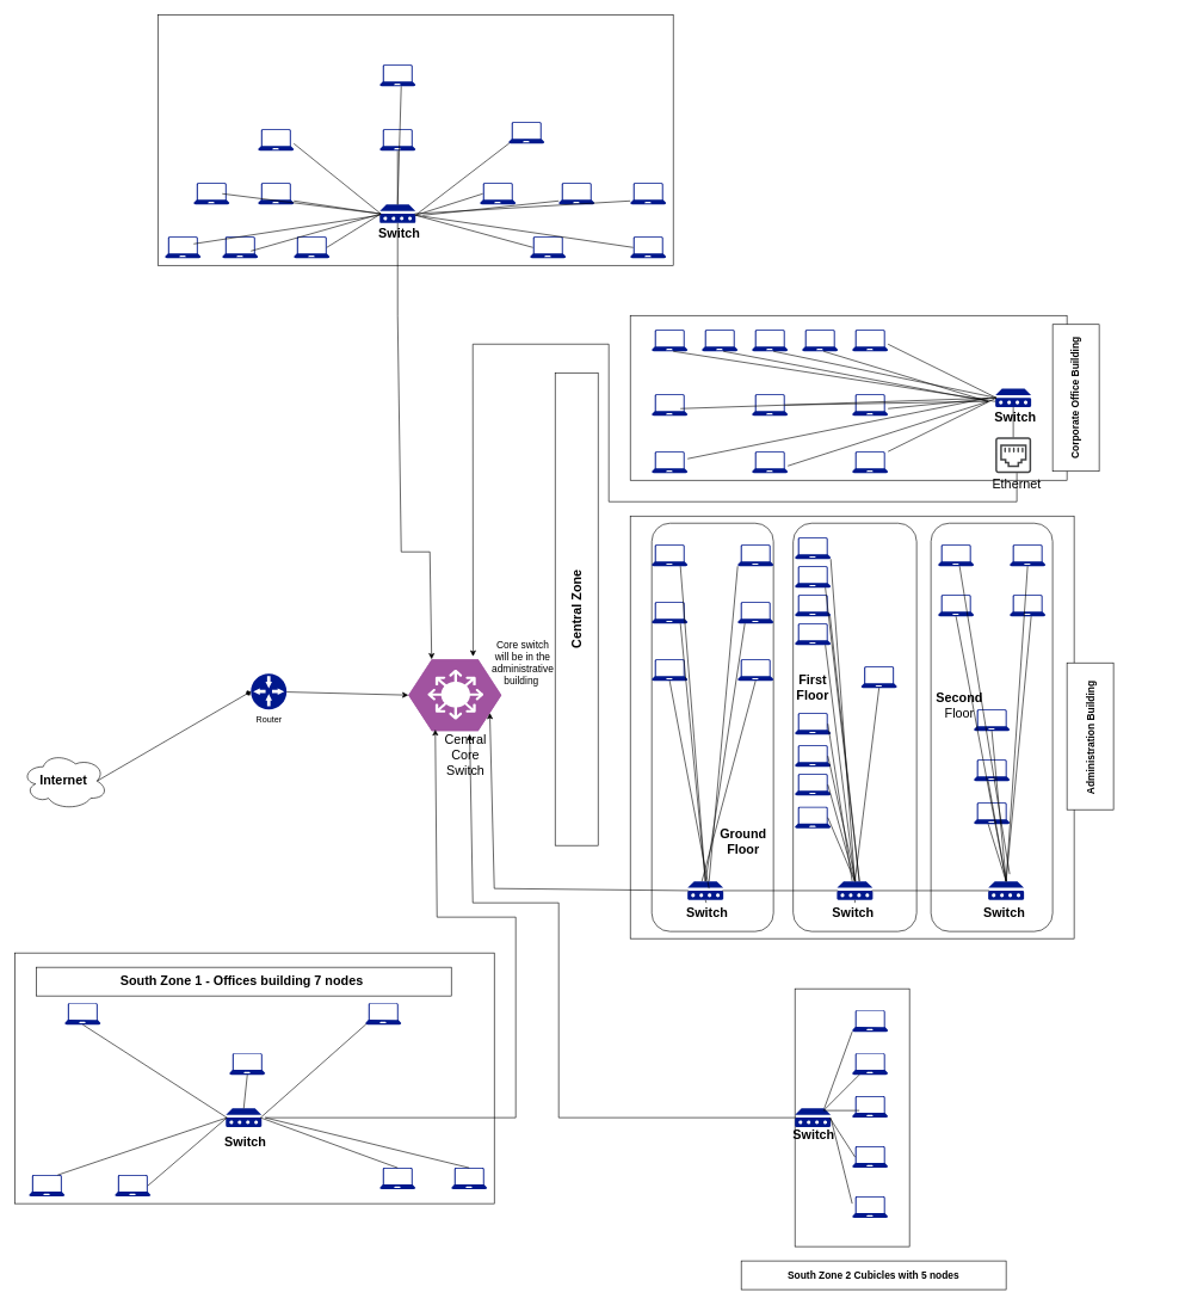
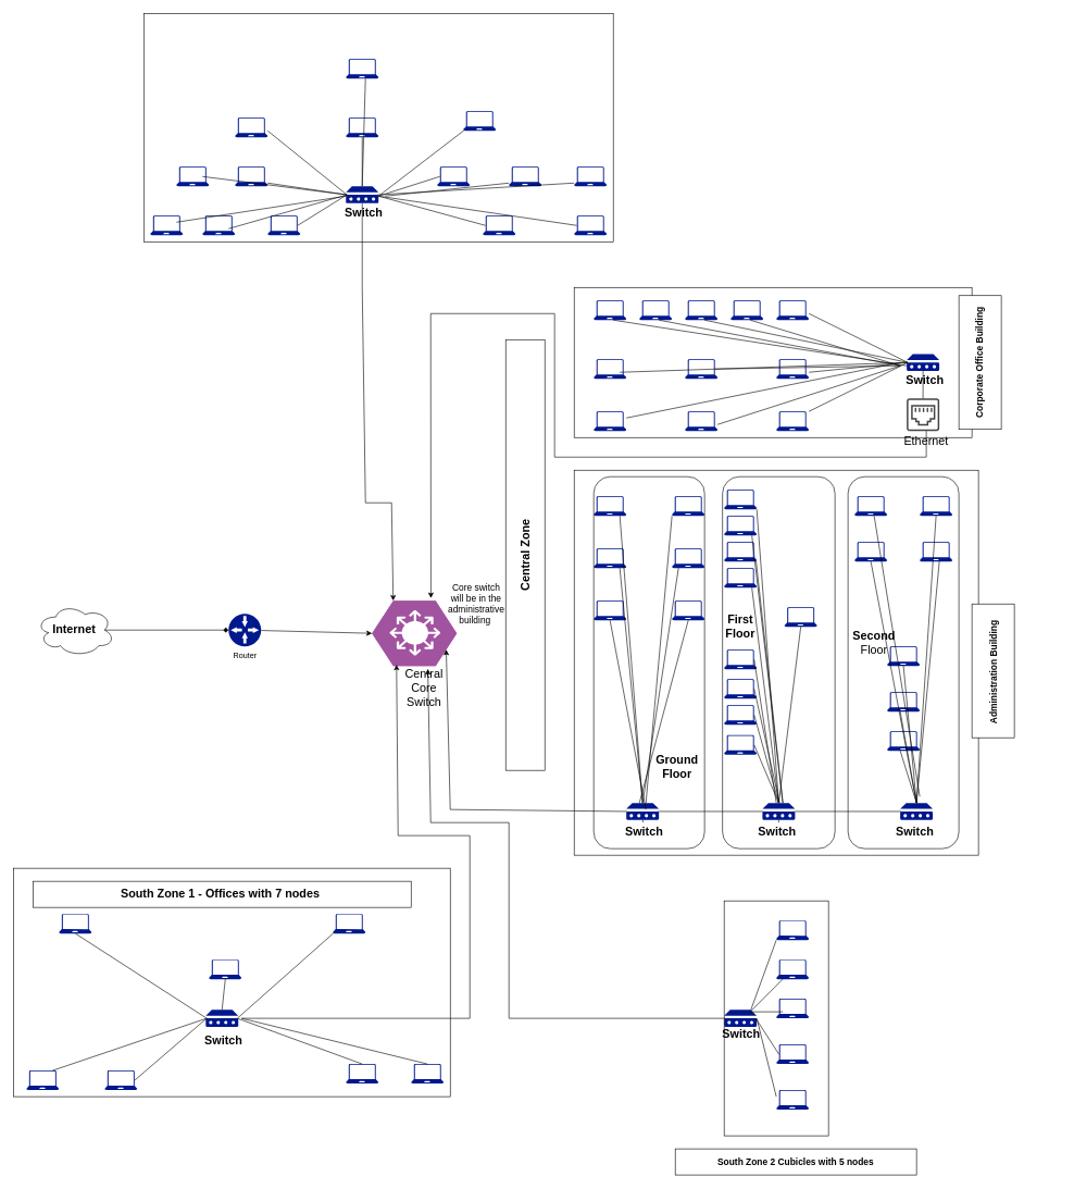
- <mxCell id="83" value="&lt;font style=&quot;font-size: 18px;&quot;&gt;&lt;b&gt;Internet&lt;/b&gt;&lt;/font&gt;&amp;nbsp;" style="ellipse;shape=cloud;whiteSpace=wrap;html=1;" parent="1" vertex="1"><mxGeometry x="30" y="1050" width="120" height="80" as="geometry" /></mxCell>
+ <mxCell id="83" value="&lt;font style=&quot;font-size: 18px;&quot;&gt;&lt;b&gt;Internet&lt;/b&gt;&lt;/font&gt;&amp;nbsp;" style="ellipse;shape=cloud;whiteSpace=wrap;html=1;" parent="1" vertex="1"><mxGeometry x="55" y="925" width="120" height="80" as="geometry" /></mxCell>
- <mxCell id="74" value="&lt;font style=&quot;font-size: 18px;&quot;&gt;&lt;b&gt;South Zone 1 - Offices building 7 nodes&amp;nbsp;&lt;/b&gt;&lt;/font&gt;" style="rounded=0;whiteSpace=wrap;html=1;" parent="1" vertex="1"><mxGeometry x="50" y="1350" width="580" height="40" as="geometry" /></mxCell>
+ <mxCell id="74" value="&lt;font style=&quot;font-size: 18px;&quot;&gt;&lt;b&gt;South Zone 1 - Offices with 7 nodes&amp;nbsp;&lt;/b&gt;&lt;/font&gt;" style="rounded=0;whiteSpace=wrap;html=1;" parent="1" vertex="1"><mxGeometry x="50" y="1350" width="580" height="40" as="geometry" /></mxCell>
